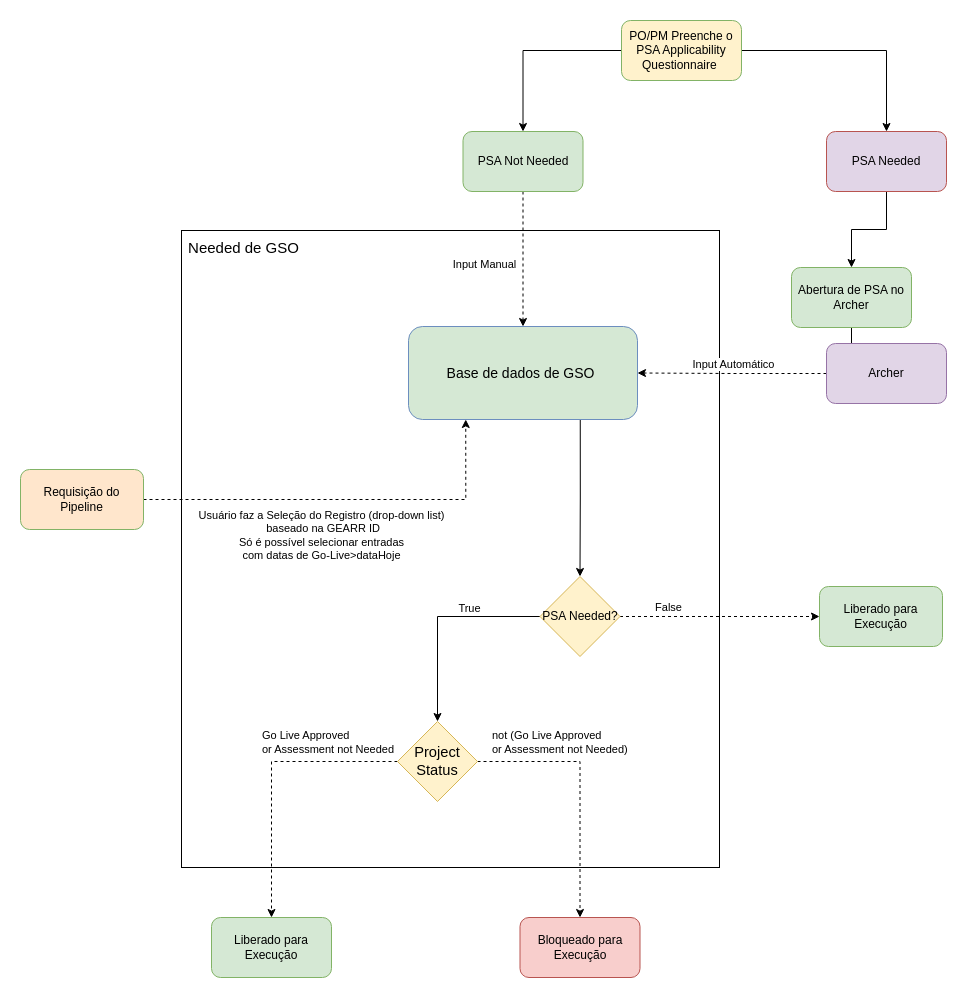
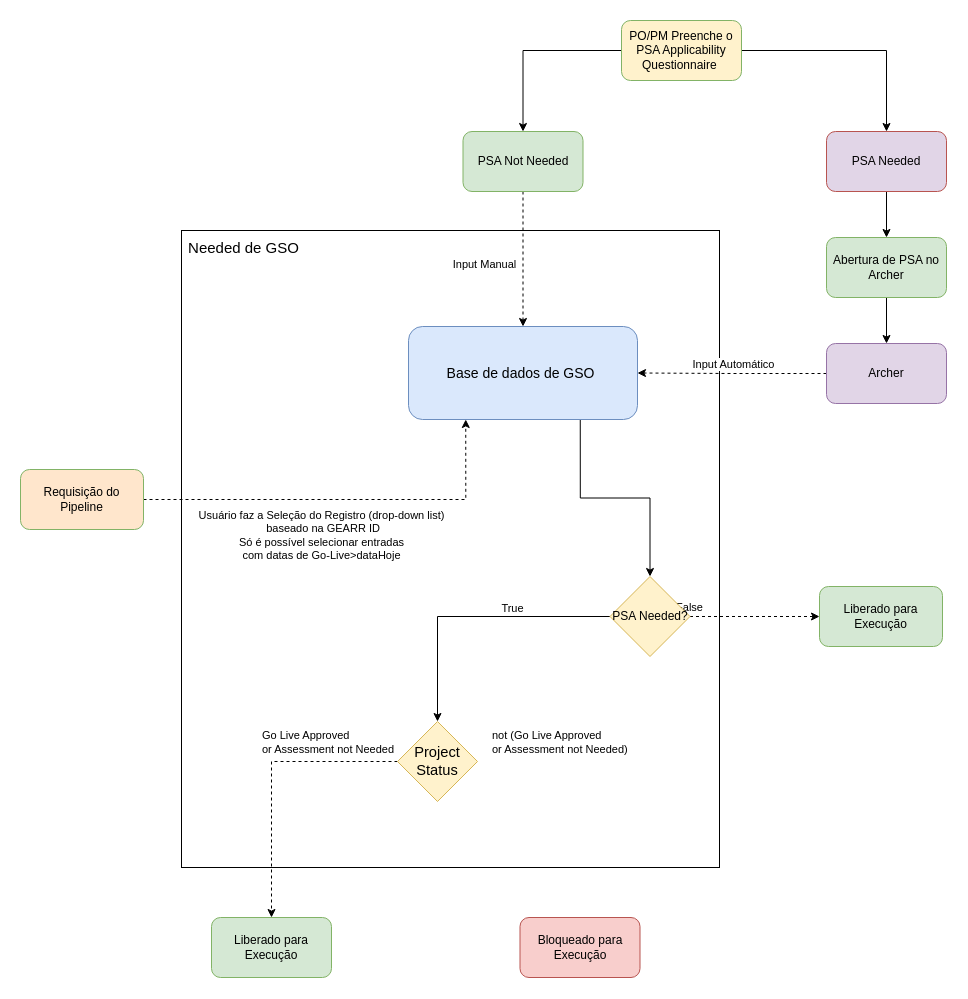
- <mxCell id="13" value="Abertura de PSA no Archer" style="rounded=1;whiteSpace=wrap;html=1;fillColor=#d5e8d4;strokeColor=#82b366;" parent="1" vertex="1"><mxGeometry x="791" y="267" width="120" height="60" as="geometry" /></mxCell>
+ <mxCell id="13" value="Abertura de PSA no Archer" style="rounded=1;whiteSpace=wrap;html=1;fillColor=#d5e8d4;strokeColor=#82b366;" parent="1" vertex="1"><mxGeometry x="826" y="237" width="120" height="60" as="geometry" /></mxCell>
- <mxCell id="18" value="&lt;font style=&quot;font-size: 14px&quot;&gt;Base de dados de GSO&amp;nbsp;&lt;/font&gt;" style="rounded=1;whiteSpace=wrap;html=1;fillColor=#d5e8d4;strokeColor=#6c8ebf;" parent="1" vertex="1"><mxGeometry x="408" y="326" width="229" height="93" as="geometry" /></mxCell>
+ <mxCell id="18" value="&lt;font style=&quot;font-size: 14px&quot;&gt;Base de dados de GSO&amp;nbsp;&lt;/font&gt;" style="rounded=1;whiteSpace=wrap;html=1;fillColor=#dae8fc;strokeColor=#6c8ebf;" parent="1" vertex="1"><mxGeometry x="408" y="326" width="229" height="93" as="geometry" /></mxCell>
- <mxCell id="26" value="PSA Needed?" style="rhombus;whiteSpace=wrap;html=1;fillColor=#fff2cc;strokeColor=#d6b656;" parent="1" vertex="1"><mxGeometry x="539.5" y="576" width="80" height="80" as="geometry" /></mxCell>
+ <mxCell id="26" value="PSA Needed?" style="rhombus;whiteSpace=wrap;html=1;fillColor=#fff2cc;strokeColor=#d6b656;" parent="1" vertex="1"><mxGeometry x="609.5" y="576" width="80" height="80" as="geometry" /></mxCell>
- <mxCell id="29" style="edgeStyle=orthogonalEdgeStyle;rounded=0;orthogonalLoop=1;jettySize=auto;html=1;entryX=0.5;entryY=0;entryDx=0;entryDy=0;dashed=1;" parent="1" source="30" target="32" edge="1"><mxGeometry relative="1" as="geometry" /></mxCell>
